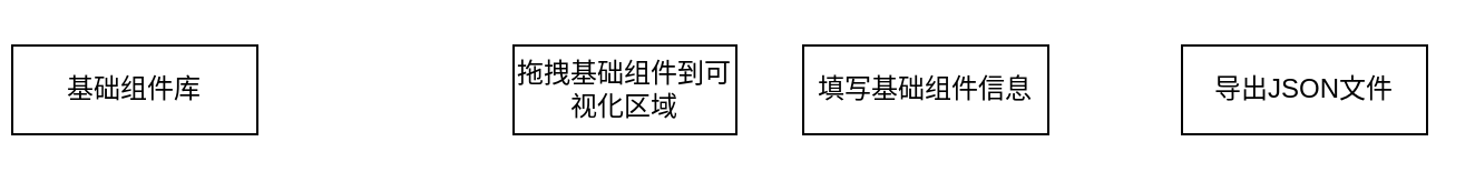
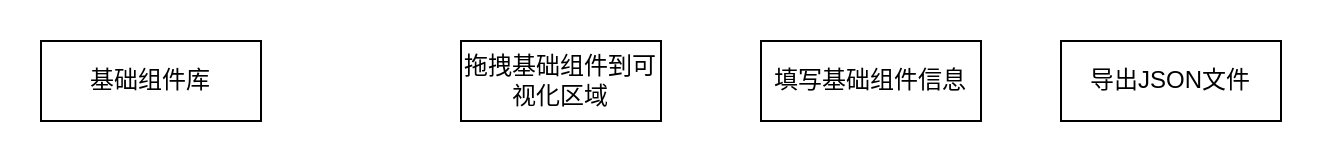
- <mxCell id="2" value="基础组件库" style="rounded=0;whiteSpace=wrap;html=1;" vertex="1" parent="1"><mxGeometry x="5" y="20" width="110" height="40" as="geometry" /></mxCell>
+ <mxCell id="2" value="基础组件库" style="rounded=0;whiteSpace=wrap;html=1;" vertex="1" parent="1"><mxGeometry x="20" y="20" width="110" height="40" as="geometry" /></mxCell>
- <mxCell id="4" value="填写基础组件信息" style="rounded=0;whiteSpace=wrap;html=1;" vertex="1" parent="1"><mxGeometry x="360" y="20" width="110" height="40" as="geometry" /></mxCell>
+ <mxCell id="4" value="填写基础组件信息" style="rounded=0;whiteSpace=wrap;html=1;" vertex="1" parent="1"><mxGeometry x="380" y="20" width="110" height="40" as="geometry" /></mxCell>
